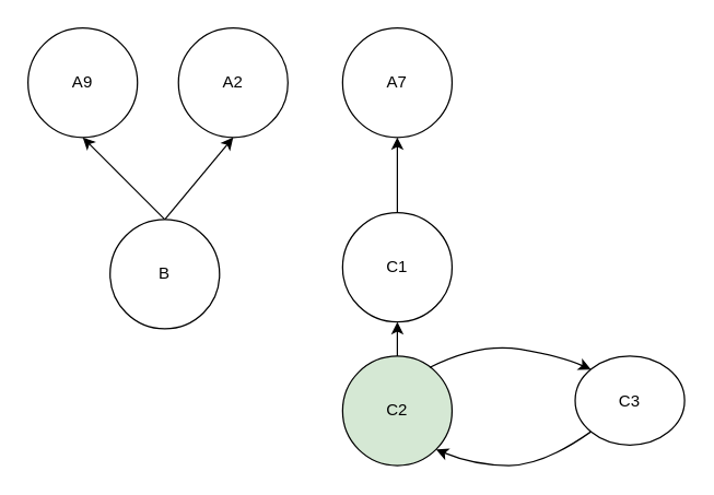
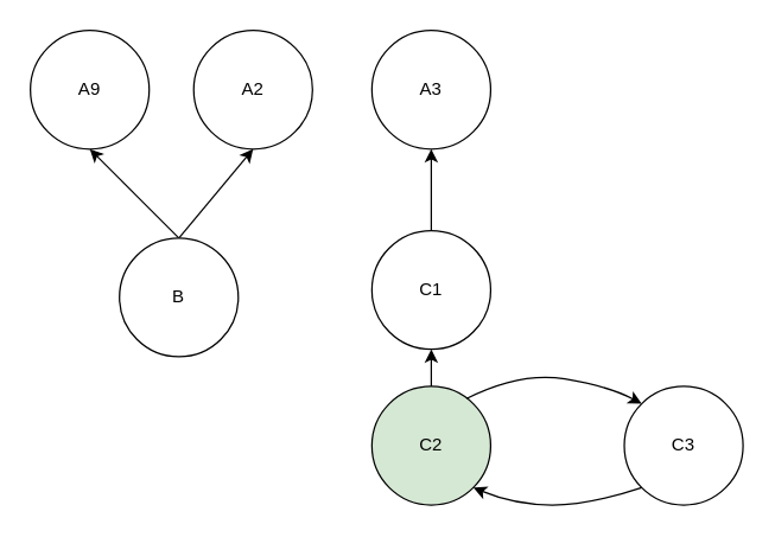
- <mxCell id="7" value="A7" style="ellipse;whiteSpace=wrap;html=1;aspect=fixed;" vertex="1" parent="1"><mxGeometry x="250" y="20" width="80" height="80" as="geometry" /></mxCell>
+ <mxCell id="7" value="A3" style="ellipse;whiteSpace=wrap;html=1;aspect=fixed;" vertex="1" parent="1"><mxGeometry x="250" y="20" width="80" height="80" as="geometry" /></mxCell>
- <mxCell id="12" value="C3" style="ellipse;whiteSpace=wrap;html=1;aspect=fixed;" vertex="1" parent="1"><mxGeometry x="420" y="260" width="80" height="65" as="geometry" /></mxCell>
+ <mxCell id="12" value="C3" style="ellipse;whiteSpace=wrap;html=1;aspect=fixed;" vertex="1" parent="1"><mxGeometry x="420" y="260" width="80" height="80" as="geometry" /></mxCell>
